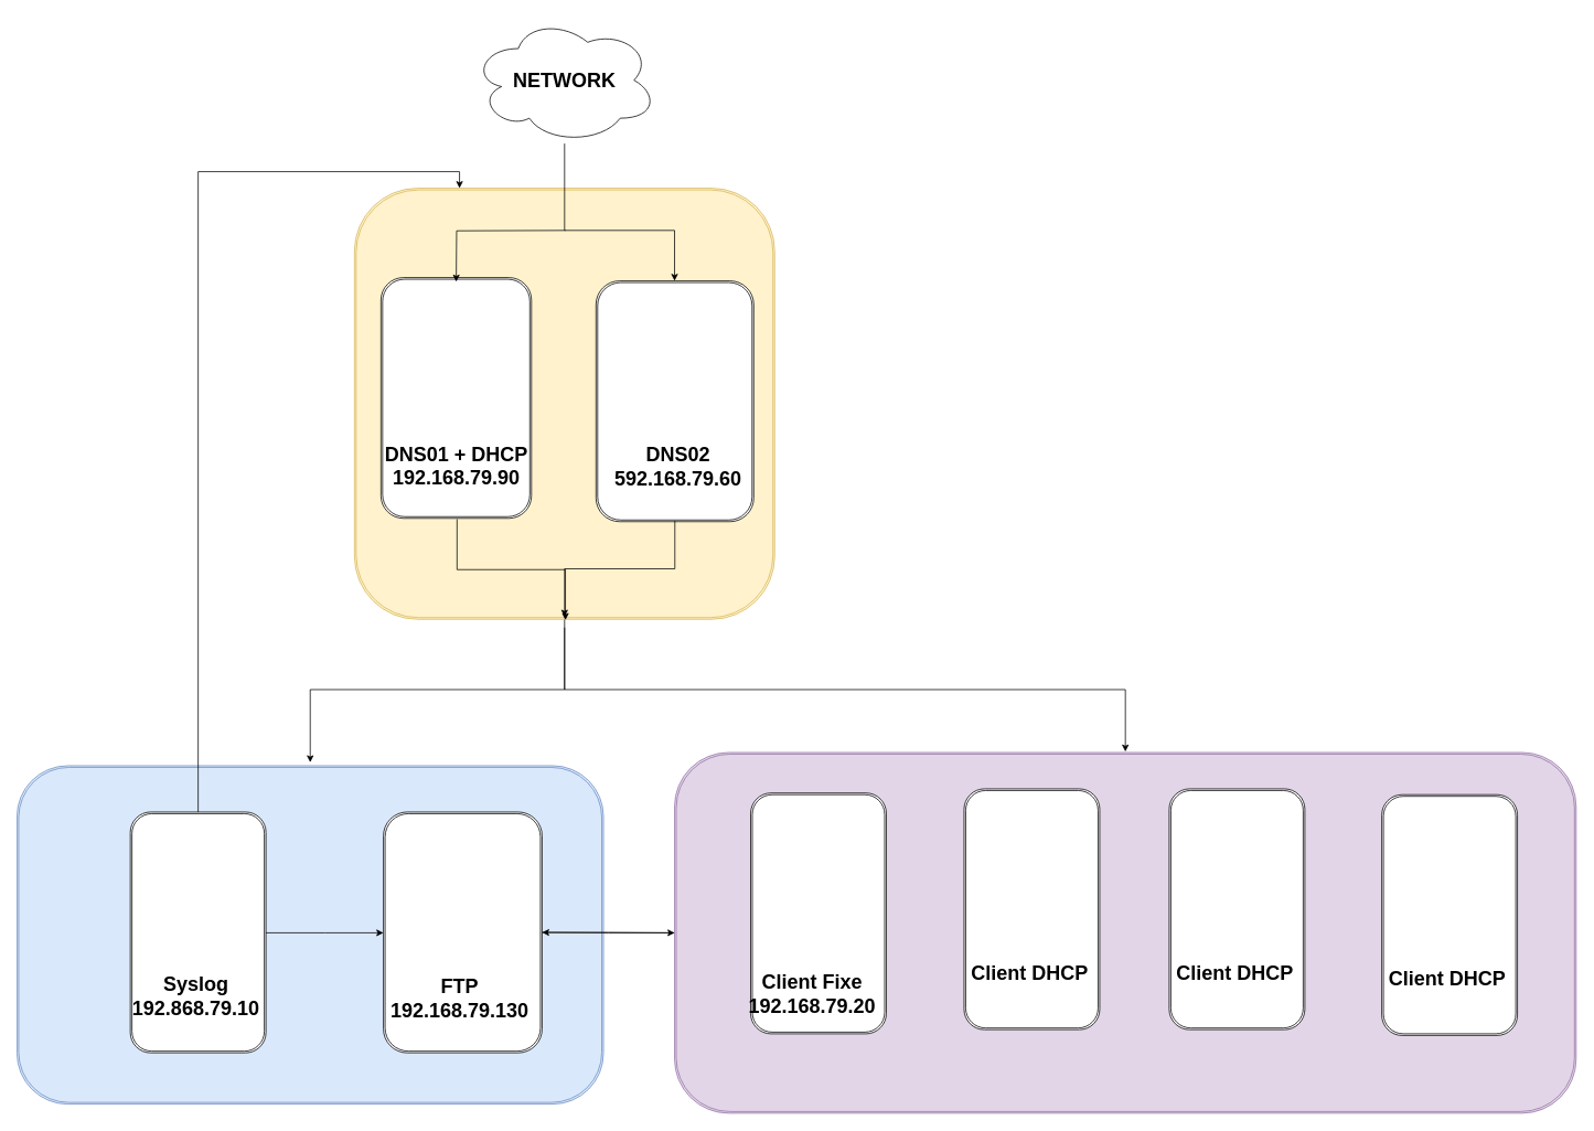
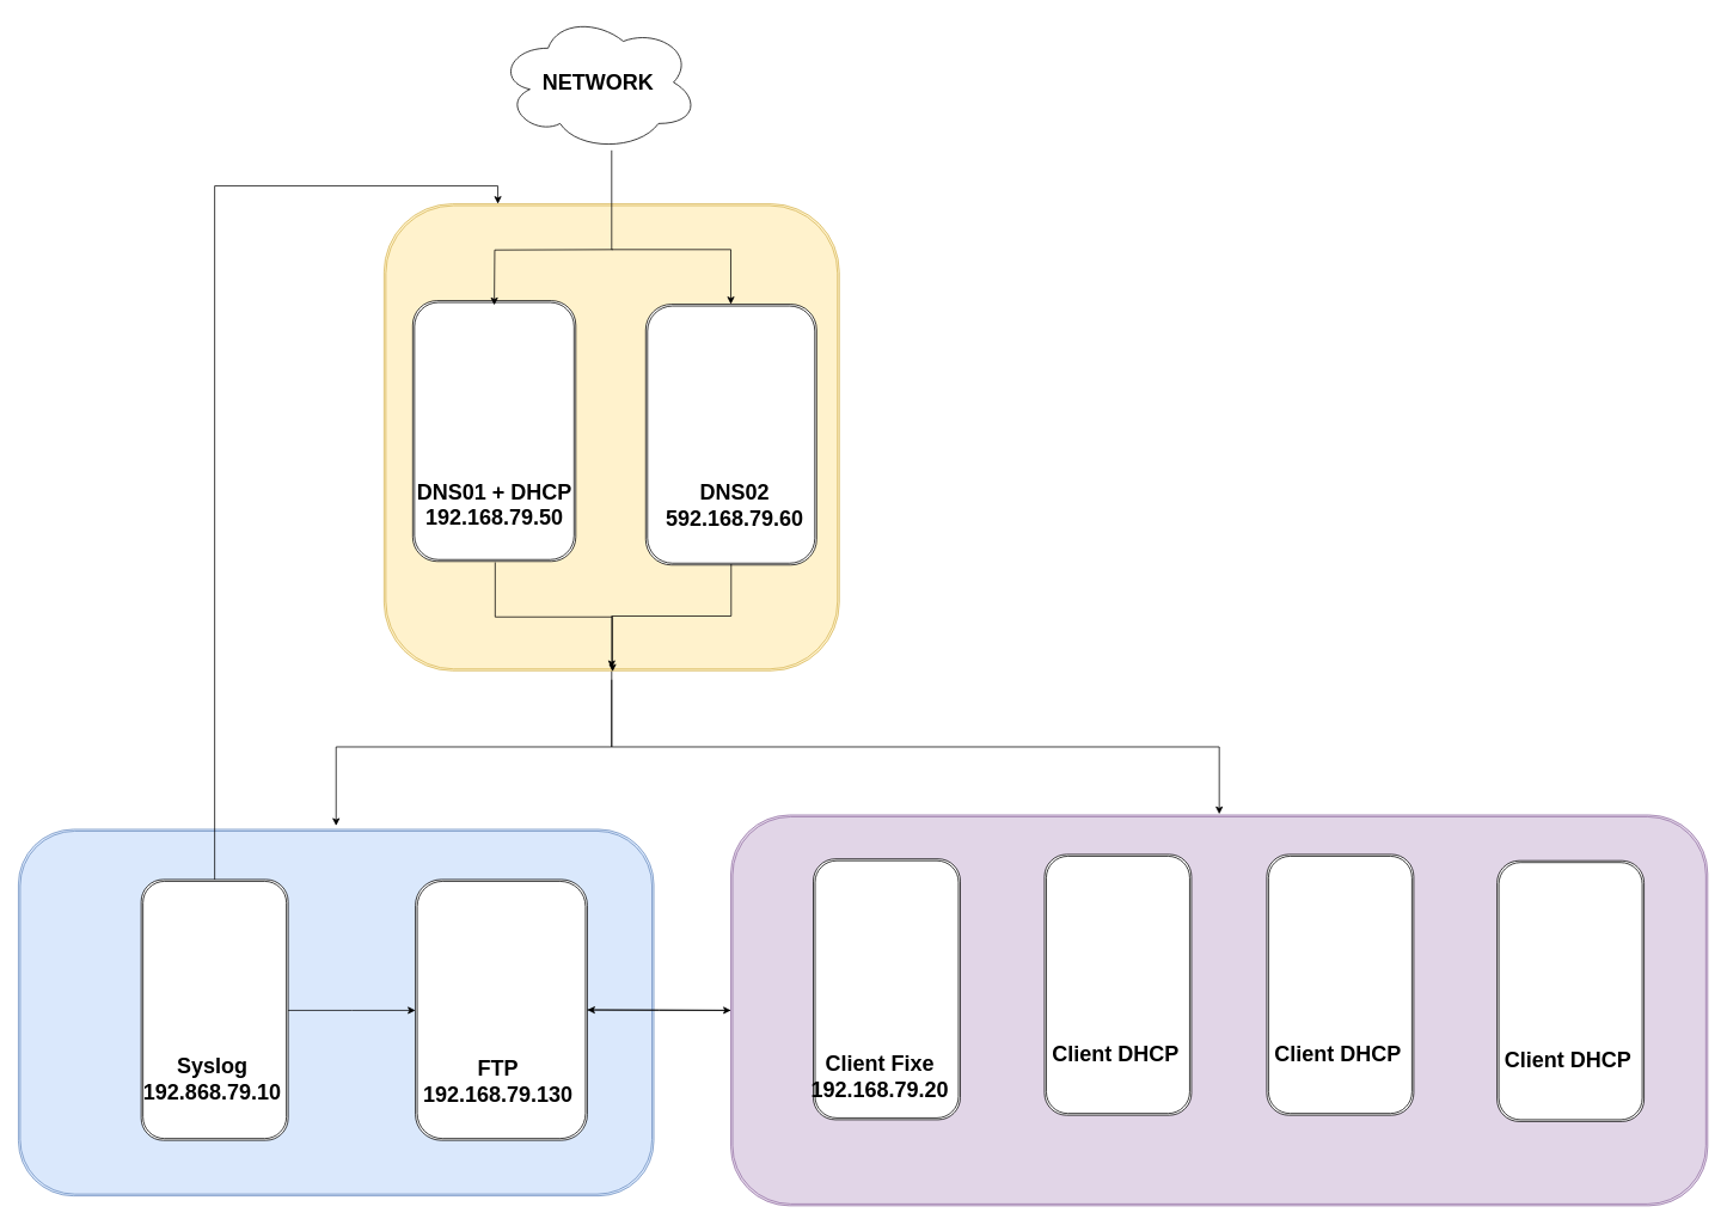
- <mxCell id="42" value="&lt;font style=&quot;font-size: 24px;&quot;&gt;&lt;b style=&quot;&quot;&gt;NETWORK&lt;/b&gt;&lt;/font&gt;" style="ellipse;shape=cloud;whiteSpace=wrap;html=1;" parent="1" vertex="1"><mxGeometry x="570" y="20" width="224" height="153" as="geometry" /></mxCell>
+ <mxCell id="42" value="&lt;font style=&quot;font-size: 24px;&quot;&gt;&lt;b style=&quot;&quot;&gt;NETWORK&lt;/b&gt;&lt;/font&gt;" style="ellipse;shape=cloud;whiteSpace=wrap;html=1;" parent="1" vertex="1"><mxGeometry x="555" y="15" width="224" height="153" as="geometry" /></mxCell>
- <mxCell id="37" value="DNS01 + DHCP&lt;br&gt;192.168.79.90" style="text;strokeColor=none;fillColor=none;html=1;fontSize=24;fontStyle=1;verticalAlign=middle;align=center;" parent="34" vertex="1"><mxGeometry x="19.646" y="189" width="142.049" height="77" as="geometry" /></mxCell>
+ <mxCell id="37" value="DNS01 + DHCP&lt;br&gt;192.168.79.50" style="text;strokeColor=none;fillColor=none;html=1;fontSize=24;fontStyle=1;verticalAlign=middle;align=center;" parent="34" vertex="1"><mxGeometry x="19.646" y="189" width="142.049" height="77" as="geometry" /></mxCell>
